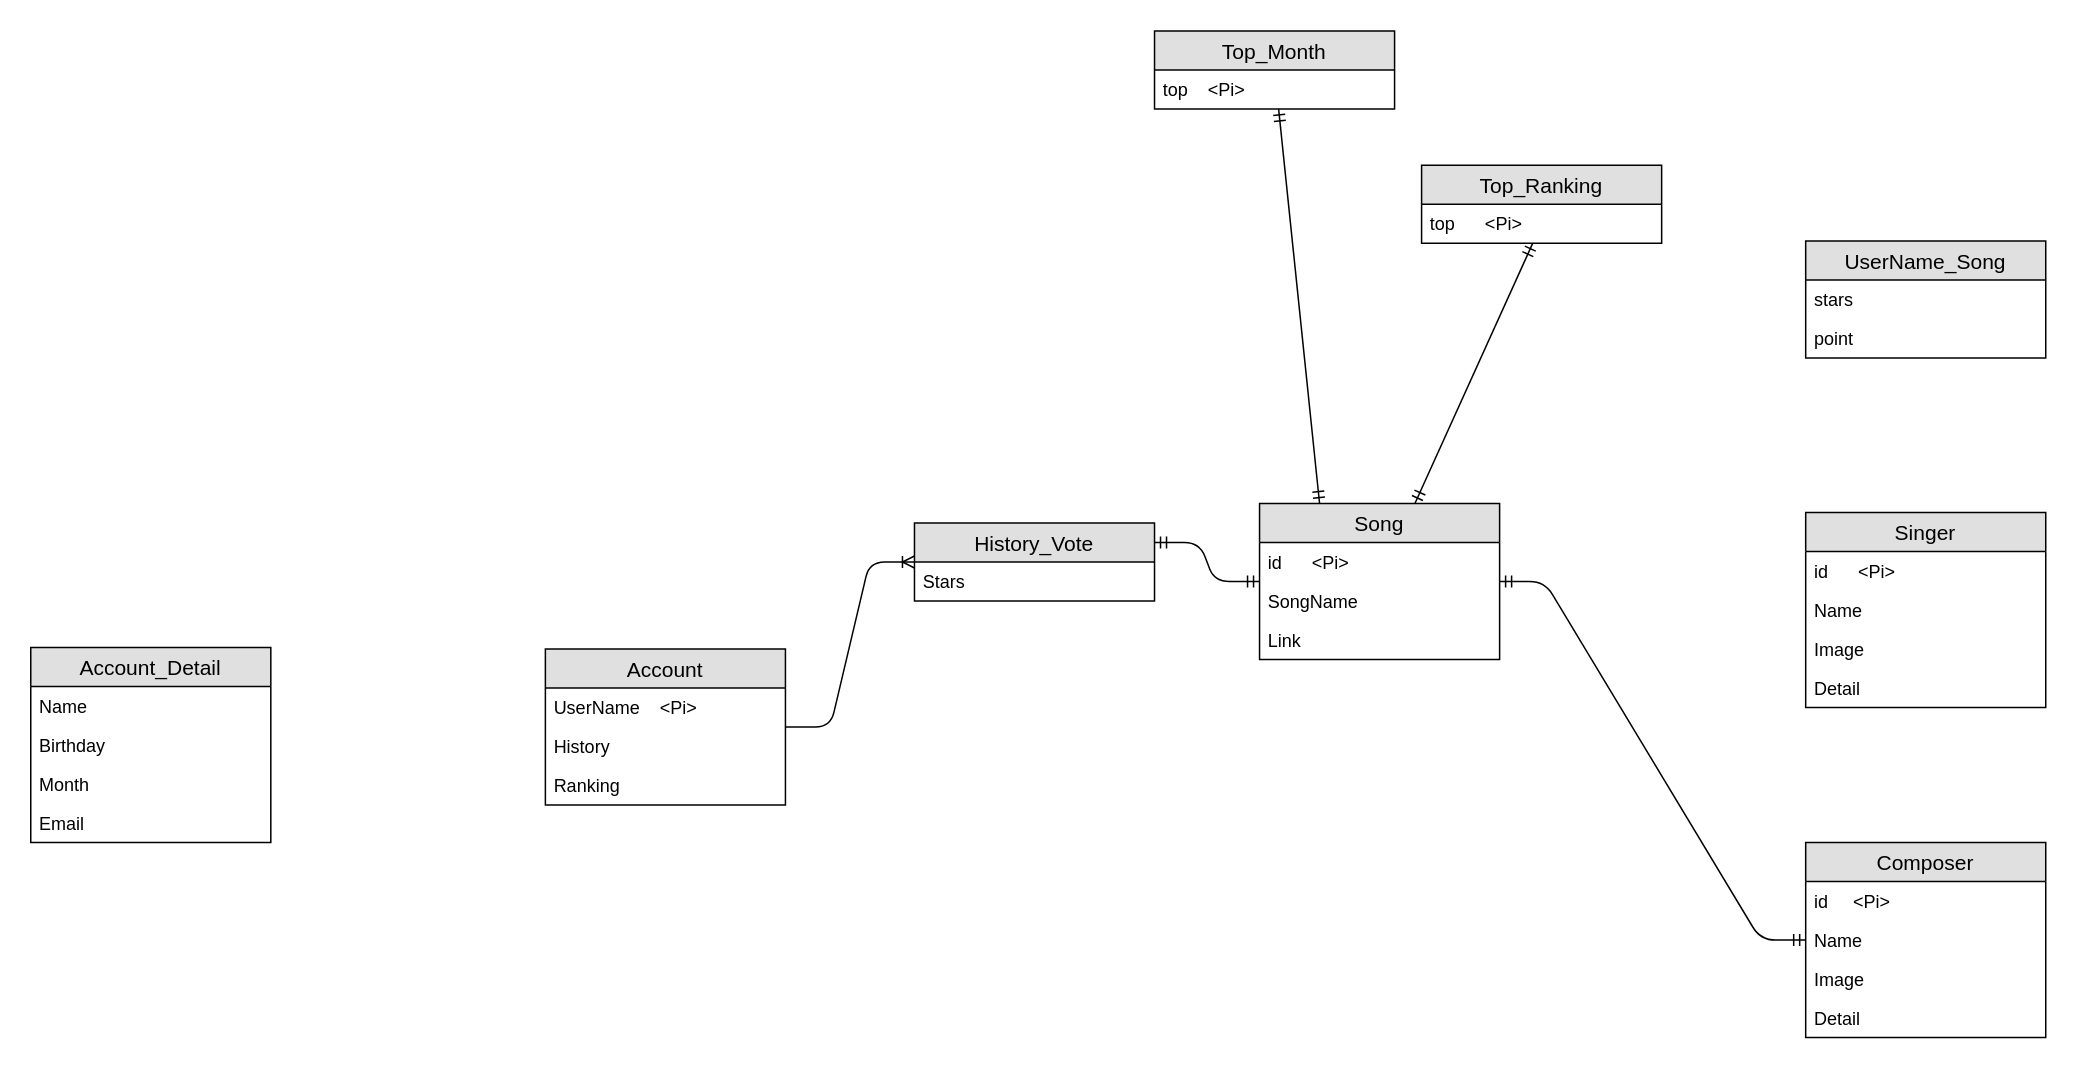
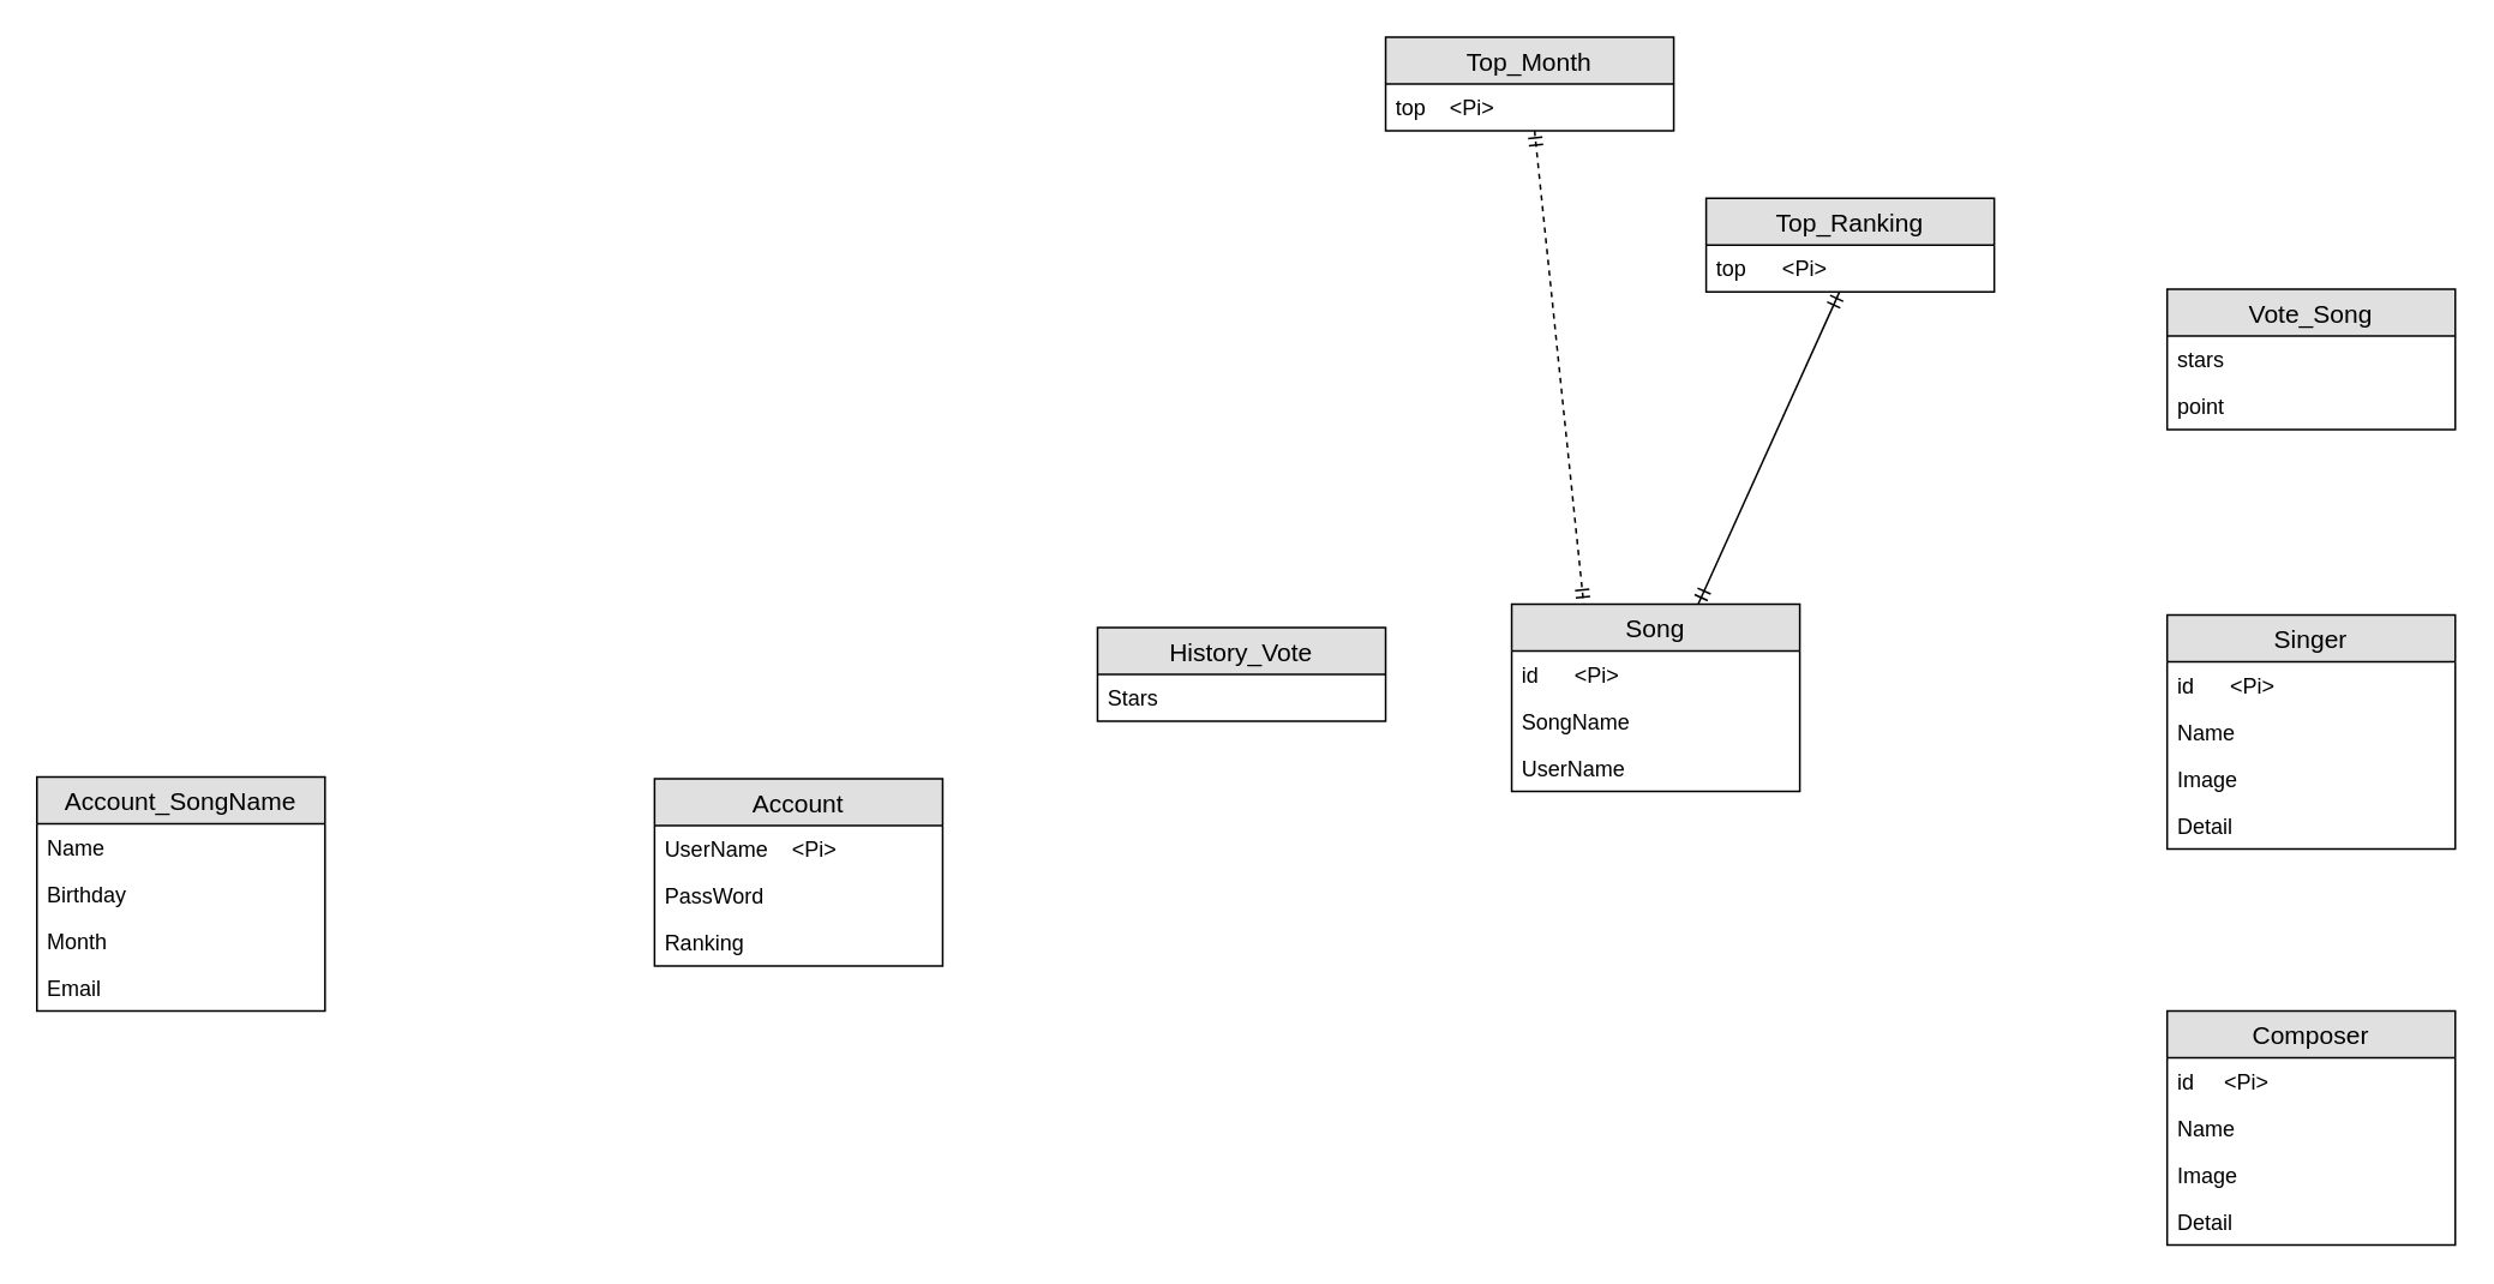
- <mxCell id="29" value="UserName_Song" style="swimlane;fontStyle=0;childLayout=stackLayout;horizontal=1;startSize=26;fillColor=#e0e0e0;horizontalStack=0;resizeParent=1;resizeParentMax=0;resizeLast=0;collapsible=1;marginBottom=0;swimlaneFillColor=#ffffff;align=center;fontSize=14;" parent="1" vertex="1"><mxGeometry x="1203" y="160" width="160" height="78" as="geometry" /></mxCell>
+ <mxCell id="29" value="Vote_Song" style="swimlane;fontStyle=0;childLayout=stackLayout;horizontal=1;startSize=26;fillColor=#e0e0e0;horizontalStack=0;resizeParent=1;resizeParentMax=0;resizeLast=0;collapsible=1;marginBottom=0;swimlaneFillColor=#ffffff;align=center;fontSize=14;" parent="1" vertex="1"><mxGeometry x="1203" y="160" width="160" height="78" as="geometry" /></mxCell>
- <mxCell id="38" value="" style="fontSize=12;html=1;endArrow=ERmandOne;entryX=0.25;entryY=0;entryDx=0;entryDy=0;endFill=0;startArrow=ERmandOne;startFill=0;" parent="1" source="35" target="11" edge="1"><mxGeometry width="100" height="100" relative="1" as="geometry"><mxPoint x="951" y="134" as="sourcePoint" /><mxPoint x="998" y="223" as="targetPoint" /></mxGeometry></mxCell>
+ <mxCell id="38" value="" style="fontSize=12;html=1;endArrow=ERmandOne;entryX=0.25;entryY=0;entryDx=0;entryDy=0;endFill=0;startArrow=ERmandOne;startFill=0;dashed=1;" parent="1" source="35" target="11" edge="1"><mxGeometry width="100" height="100" relative="1" as="geometry"><mxPoint x="951" y="134" as="sourcePoint" /><mxPoint x="998" y="223" as="targetPoint" /></mxGeometry></mxCell>
- <mxCell id="28" value="" style="edgeStyle=entityRelationEdgeStyle;fontSize=12;html=1;endArrow=ERmandOne;startArrow=ERmandOne;exitX=1;exitY=0.25;exitDx=0;exitDy=0;" parent="1" source="25" target="11" edge="1"><mxGeometry width="100" height="100" relative="1" as="geometry"><mxPoint x="-43" y="988" as="sourcePoint" /><mxPoint x="57" y="888" as="targetPoint" /></mxGeometry></mxCell>
- <mxCell id="14" value="Link" style="text;strokeColor=none;fillColor=none;spacingLeft=4;spacingRight=4;overflow=hidden;rotatable=0;points=[[0,0.5],[1,0.5]];portConstraint=eastwest;fontSize=12;" parent="11" vertex="1"><mxGeometry y="78" width="160" height="26" as="geometry" /></mxCell>
+ <mxCell id="14" value="UserName" style="text;strokeColor=none;fillColor=none;spacingLeft=4;spacingRight=4;overflow=hidden;rotatable=0;points=[[0,0.5],[1,0.5]];portConstraint=eastwest;fontSize=12;" parent="11" vertex="1"><mxGeometry y="78" width="160" height="26" as="geometry" /></mxCell>
- <mxCell id="27" value="" style="edgeStyle=entityRelationEdgeStyle;fontSize=12;html=1;endArrow=ERoneToMany;" parent="1" source="7" target="25" edge="1"><mxGeometry width="100" height="100" relative="1" as="geometry"><mxPoint x="-43" y="988" as="sourcePoint" /><mxPoint x="57" y="888" as="targetPoint" /></mxGeometry></mxCell>
- <mxCell id="2" value="Account_Detail" style="swimlane;fontStyle=0;childLayout=stackLayout;horizontal=1;startSize=26;fillColor=#e0e0e0;horizontalStack=0;resizeParent=1;resizeParentMax=0;resizeLast=0;collapsible=1;marginBottom=0;swimlaneFillColor=#ffffff;align=center;fontSize=14;" parent="1" vertex="1"><mxGeometry x="20" y="431" width="160" height="130" as="geometry" /></mxCell>
+ <mxCell id="2" value="Account_SongName" style="swimlane;fontStyle=0;childLayout=stackLayout;horizontal=1;startSize=26;fillColor=#e0e0e0;horizontalStack=0;resizeParent=1;resizeParentMax=0;resizeLast=0;collapsible=1;marginBottom=0;swimlaneFillColor=#ffffff;align=center;fontSize=14;" parent="1" vertex="1"><mxGeometry x="20" y="431" width="160" height="130" as="geometry" /></mxCell>
- <mxCell id="9" value="History" style="text;strokeColor=none;fillColor=none;spacingLeft=4;spacingRight=4;overflow=hidden;rotatable=0;points=[[0,0.5],[1,0.5]];portConstraint=eastwest;fontSize=12;" parent="7" vertex="1"><mxGeometry y="52" width="160" height="26" as="geometry" /></mxCell>
+ <mxCell id="9" value="PassWord" style="text;strokeColor=none;fillColor=none;spacingLeft=4;spacingRight=4;overflow=hidden;rotatable=0;points=[[0,0.5],[1,0.5]];portConstraint=eastwest;fontSize=12;" parent="7" vertex="1"><mxGeometry y="52" width="160" height="26" as="geometry" /></mxCell>
- <mxCell id="32" value="" style="edgeStyle=entityRelationEdgeStyle;fontSize=12;html=1;endArrow=ERmandOne;startArrow=ERmandOne;" parent="1" source="11" target="20" edge="1"><mxGeometry width="100" height="100" relative="1" as="geometry"><mxPoint x="767.5" y="822" as="sourcePoint" /><mxPoint x="867.5" y="722" as="targetPoint" /></mxGeometry></mxCell>
